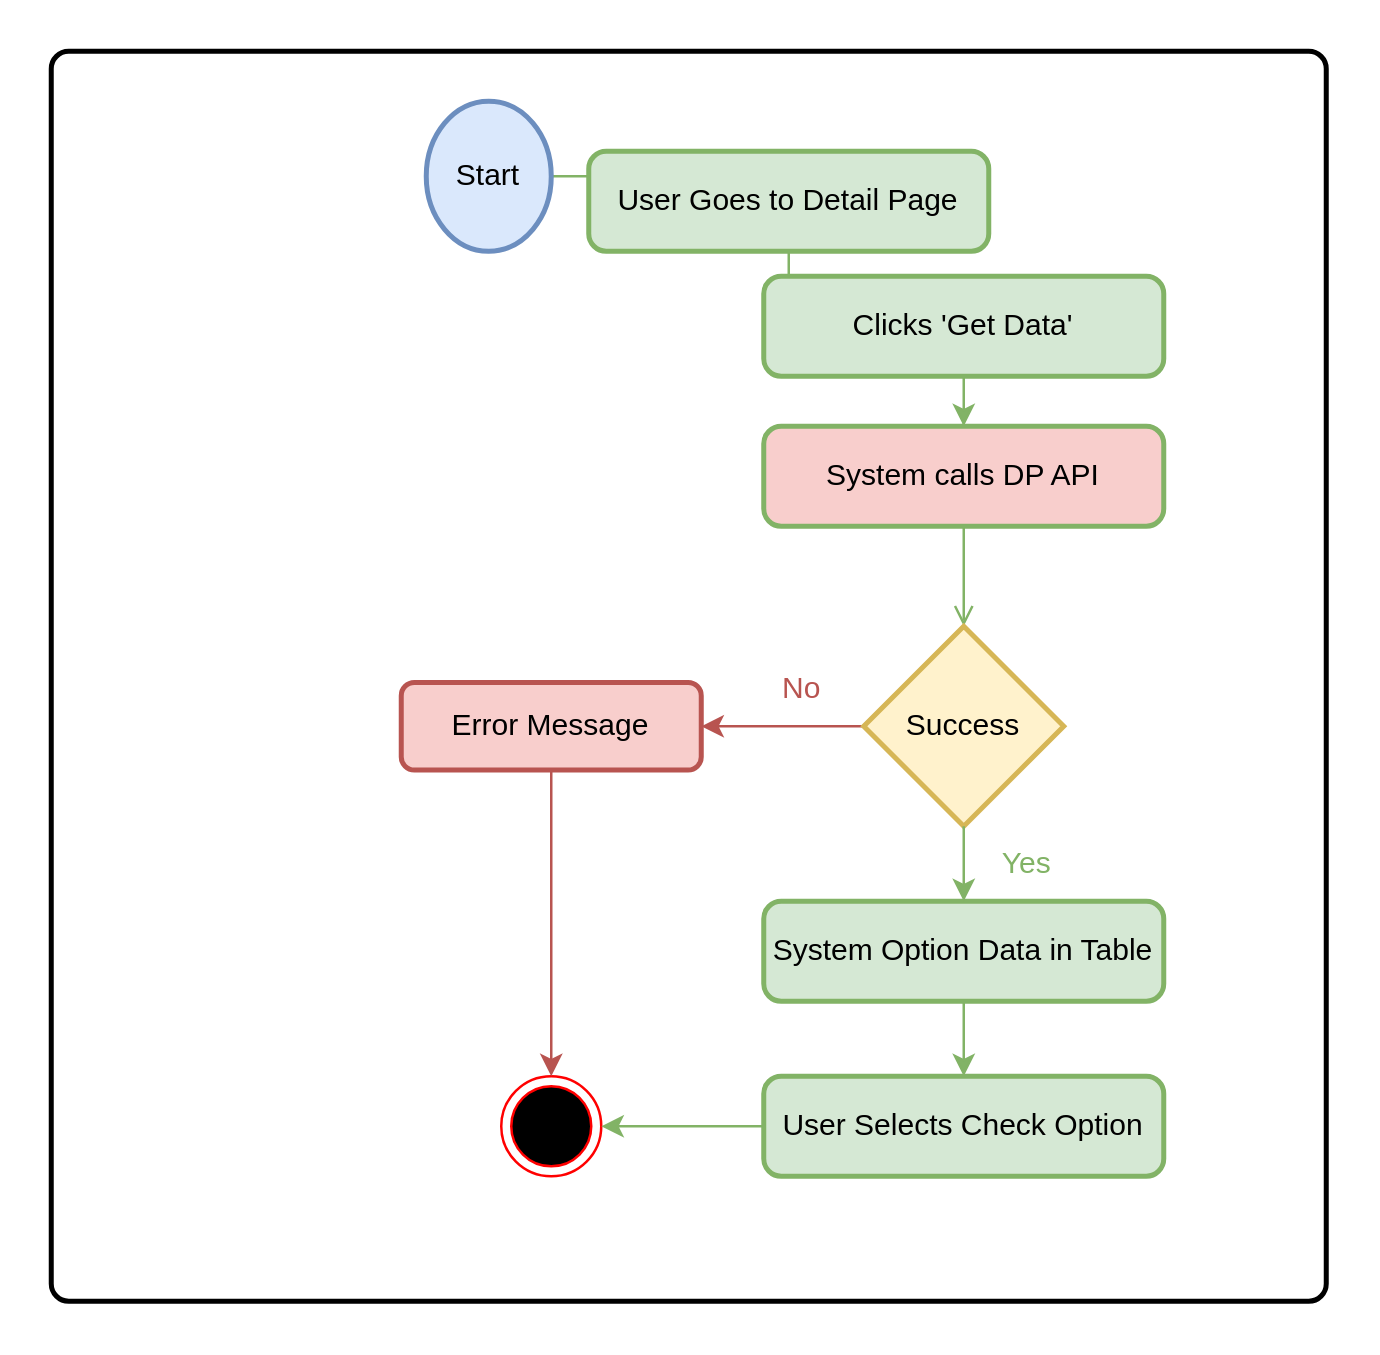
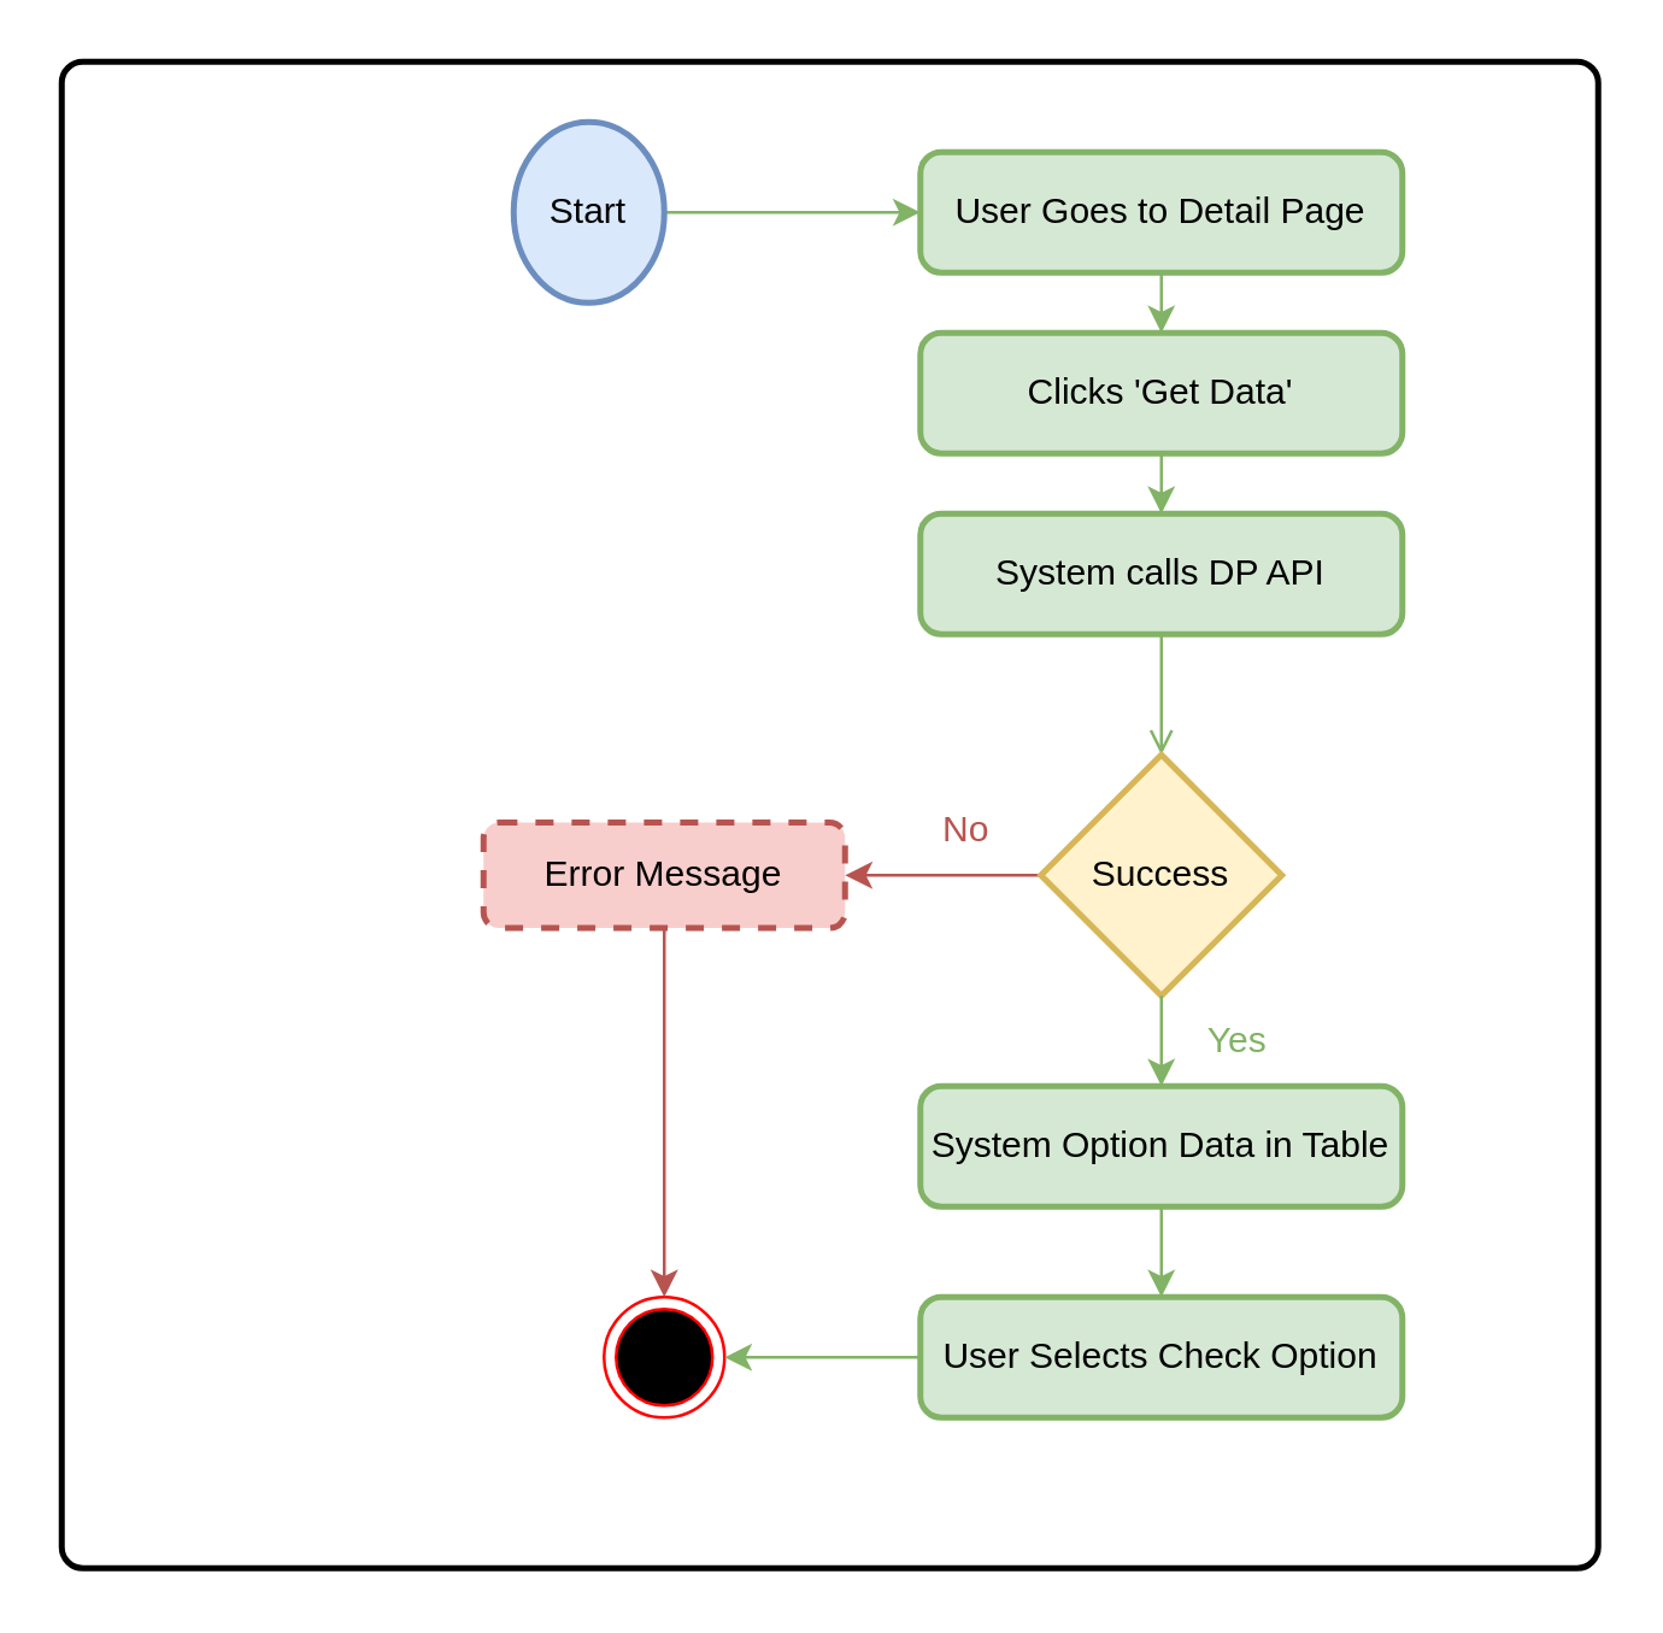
- <mxCell id="6" value="User Goes to Detail Page" style="rounded=1;whiteSpace=wrap;html=1;absoluteArcSize=1;arcSize=14;strokeWidth=2;fillColor=#d5e8d4;strokeColor=#82b366;" parent="1" vertex="1"><mxGeometry x="235" y="60" width="160" height="40" as="geometry" /></mxCell>
+ <mxCell id="6" value="User Goes to Detail Page" style="rounded=1;whiteSpace=wrap;html=1;absoluteArcSize=1;arcSize=14;strokeWidth=2;fillColor=#d5e8d4;strokeColor=#82b366;" parent="1" vertex="1"><mxGeometry x="305" y="50" width="160" height="40" as="geometry" /></mxCell>
- <mxCell id="13" value="System calls DP API" style="rounded=1;whiteSpace=wrap;html=1;absoluteArcSize=1;arcSize=14;strokeWidth=2;fillColor=#f8cecc;strokeColor=#82b366;" parent="1" vertex="1"><mxGeometry x="305" y="170" width="160" height="40" as="geometry" /></mxCell>
+ <mxCell id="13" value="System calls DP API" style="rounded=1;whiteSpace=wrap;html=1;absoluteArcSize=1;arcSize=14;strokeWidth=2;fillColor=#d5e8d4;strokeColor=#82b366;" parent="1" vertex="1"><mxGeometry x="305" y="170" width="160" height="40" as="geometry" /></mxCell>
- <mxCell id="19" value="Error Message" style="whiteSpace=wrap;html=1;strokeWidth=2;fillColor=#f8cecc;strokeColor=#b85450;rounded=1;" parent="1" vertex="1"><mxGeometry x="160" y="272.5" width="120" height="35" as="geometry" /></mxCell>
+ <mxCell id="19" value="Error Message" style="whiteSpace=wrap;html=1;strokeWidth=2;fillColor=#f8cecc;strokeColor=#b85450;rounded=1;dashed=1;" parent="1" vertex="1"><mxGeometry x="160" y="272.5" width="120" height="35" as="geometry" /></mxCell>
